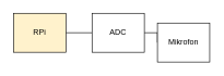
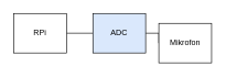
- <mxCell id="3" value="RPi" style="rounded=0;whiteSpace=wrap;html=1;fillColor=#fff2cc;" vertex="1" parent="1"><mxGeometry x="20" y="20" width="80" height="60" as="geometry" /></mxCell>
+ <mxCell id="3" value="RPi" style="rounded=0;whiteSpace=wrap;html=1;" vertex="1" parent="1"><mxGeometry x="20" y="20" width="80" height="60" as="geometry" /></mxCell>
- <mxCell id="5" value="ADC" style="rounded=0;whiteSpace=wrap;html=1;" vertex="1" parent="1"><mxGeometry x="140" y="20" width="80" height="60" as="geometry" /></mxCell>
+ <mxCell id="5" value="ADC" style="rounded=0;whiteSpace=wrap;html=1;fillColor=#dae8fc;" vertex="1" parent="1"><mxGeometry x="140" y="20" width="80" height="60" as="geometry" /></mxCell>
